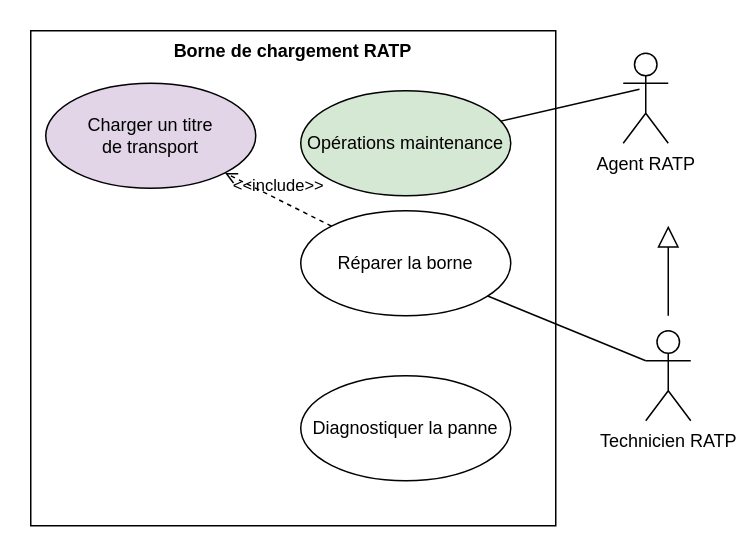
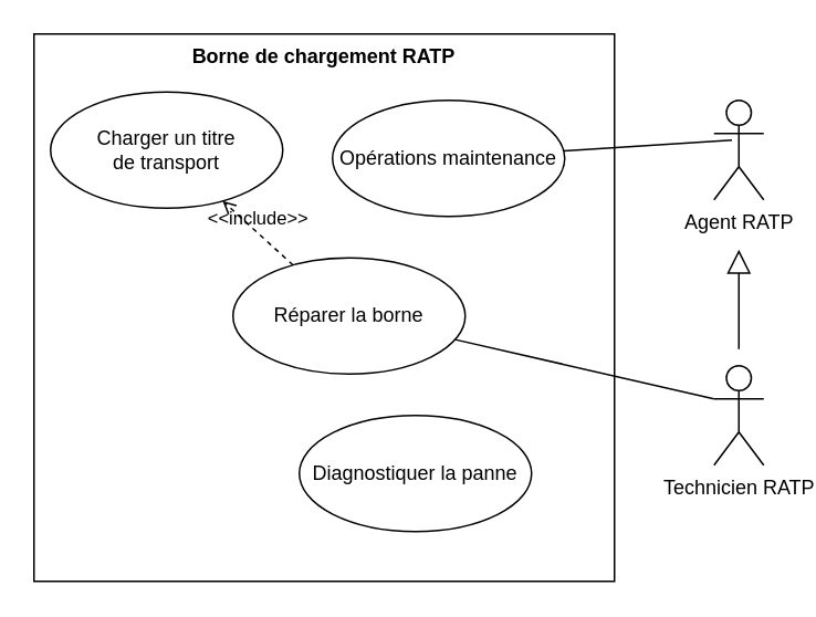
- <mxCell id="4" value="Agent RATP" style="shape=umlActor;html=1;verticalLabelPosition=bottom;verticalAlign=top;align=center;" vertex="1" parent="1"><mxGeometry x="415" y="35" width="30" height="60" as="geometry" /></mxCell>
+ <mxCell id="4" value="Agent RATP" style="shape=umlActor;html=1;verticalLabelPosition=bottom;verticalAlign=top;align=center;" vertex="1" parent="1"><mxGeometry x="430" y="60" width="30" height="60" as="geometry" /></mxCell>
- <mxCell id="6" value="Charger un titre&lt;br&gt;de transport" style="ellipse;whiteSpace=wrap;html=1;fillColor=#e1d5e7;" vertex="1" parent="1"><mxGeometry x="30" y="55" width="140" height="70" as="geometry" /></mxCell>
+ <mxCell id="6" value="Charger un titre&lt;br&gt;de transport" style="ellipse;whiteSpace=wrap;html=1;" vertex="1" parent="1"><mxGeometry x="30" y="55" width="140" height="70" as="geometry" /></mxCell>
- <mxCell id="11" value="Opérations maintenance" style="ellipse;whiteSpace=wrap;html=1;fillColor=#d5e8d4;" vertex="1" parent="1"><mxGeometry x="200" y="60" width="140" height="70" as="geometry" /></mxCell>
+ <mxCell id="11" value="Opérations maintenance" style="ellipse;whiteSpace=wrap;html=1;" vertex="1" parent="1"><mxGeometry x="200" y="60" width="140" height="70" as="geometry" /></mxCell>
- <mxCell id="7" value="Réparer la borne" style="ellipse;whiteSpace=wrap;html=1;" vertex="1" parent="1"><mxGeometry x="200" y="140" width="140" height="70" as="geometry" /></mxCell>
+ <mxCell id="7" value="Réparer la borne" style="ellipse;whiteSpace=wrap;html=1;" vertex="1" parent="1"><mxGeometry x="140" y="155" width="140" height="70" as="geometry" /></mxCell>
- <mxCell id="8" value="Diagnostiquer la panne" style="ellipse;whiteSpace=wrap;html=1;" vertex="1" parent="1"><mxGeometry x="200" y="250" width="140" height="70" as="geometry" /></mxCell>
+ <mxCell id="8" value="Diagnostiquer la panne" style="ellipse;whiteSpace=wrap;html=1;" vertex="1" parent="1"><mxGeometry x="180" y="250" width="140" height="70" as="geometry" /></mxCell>
